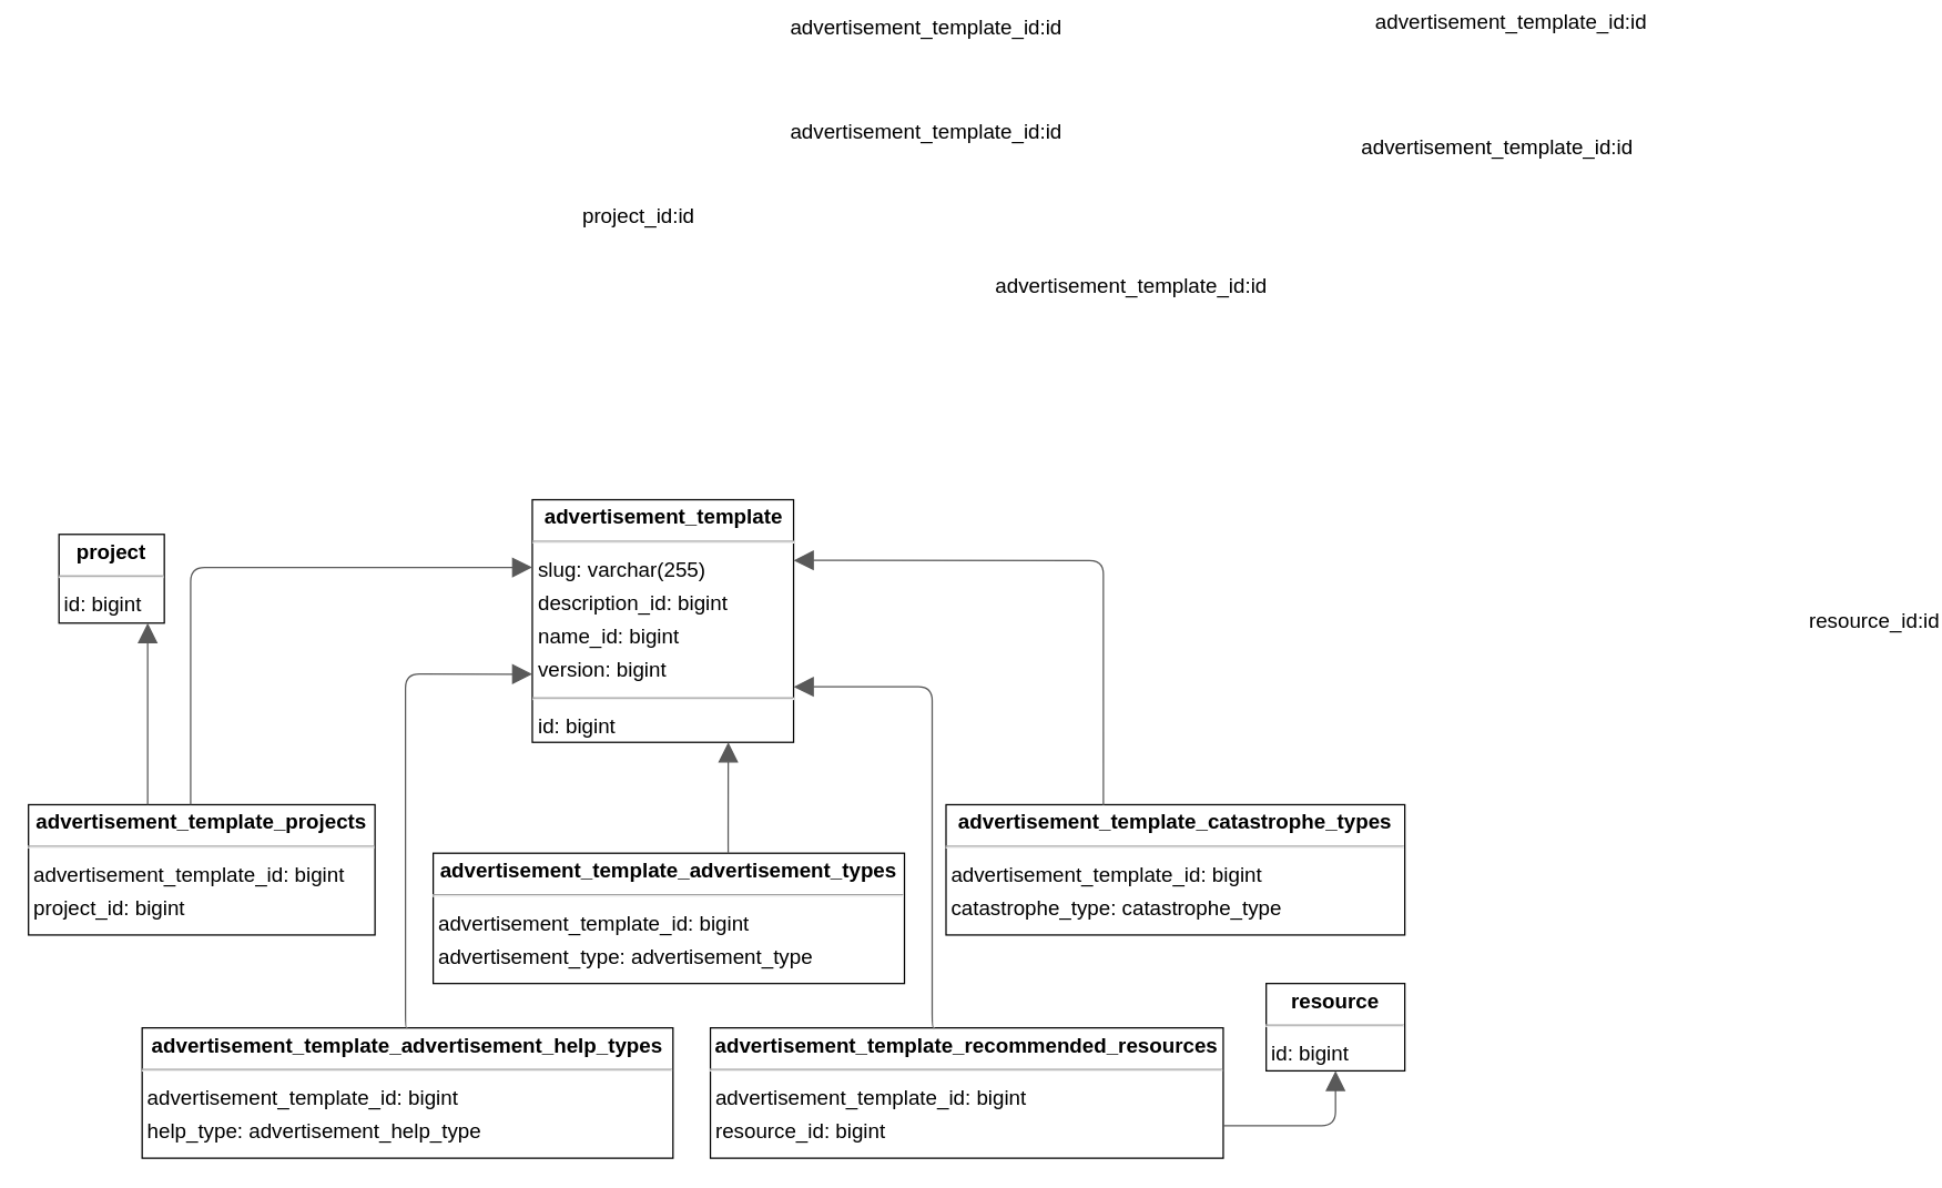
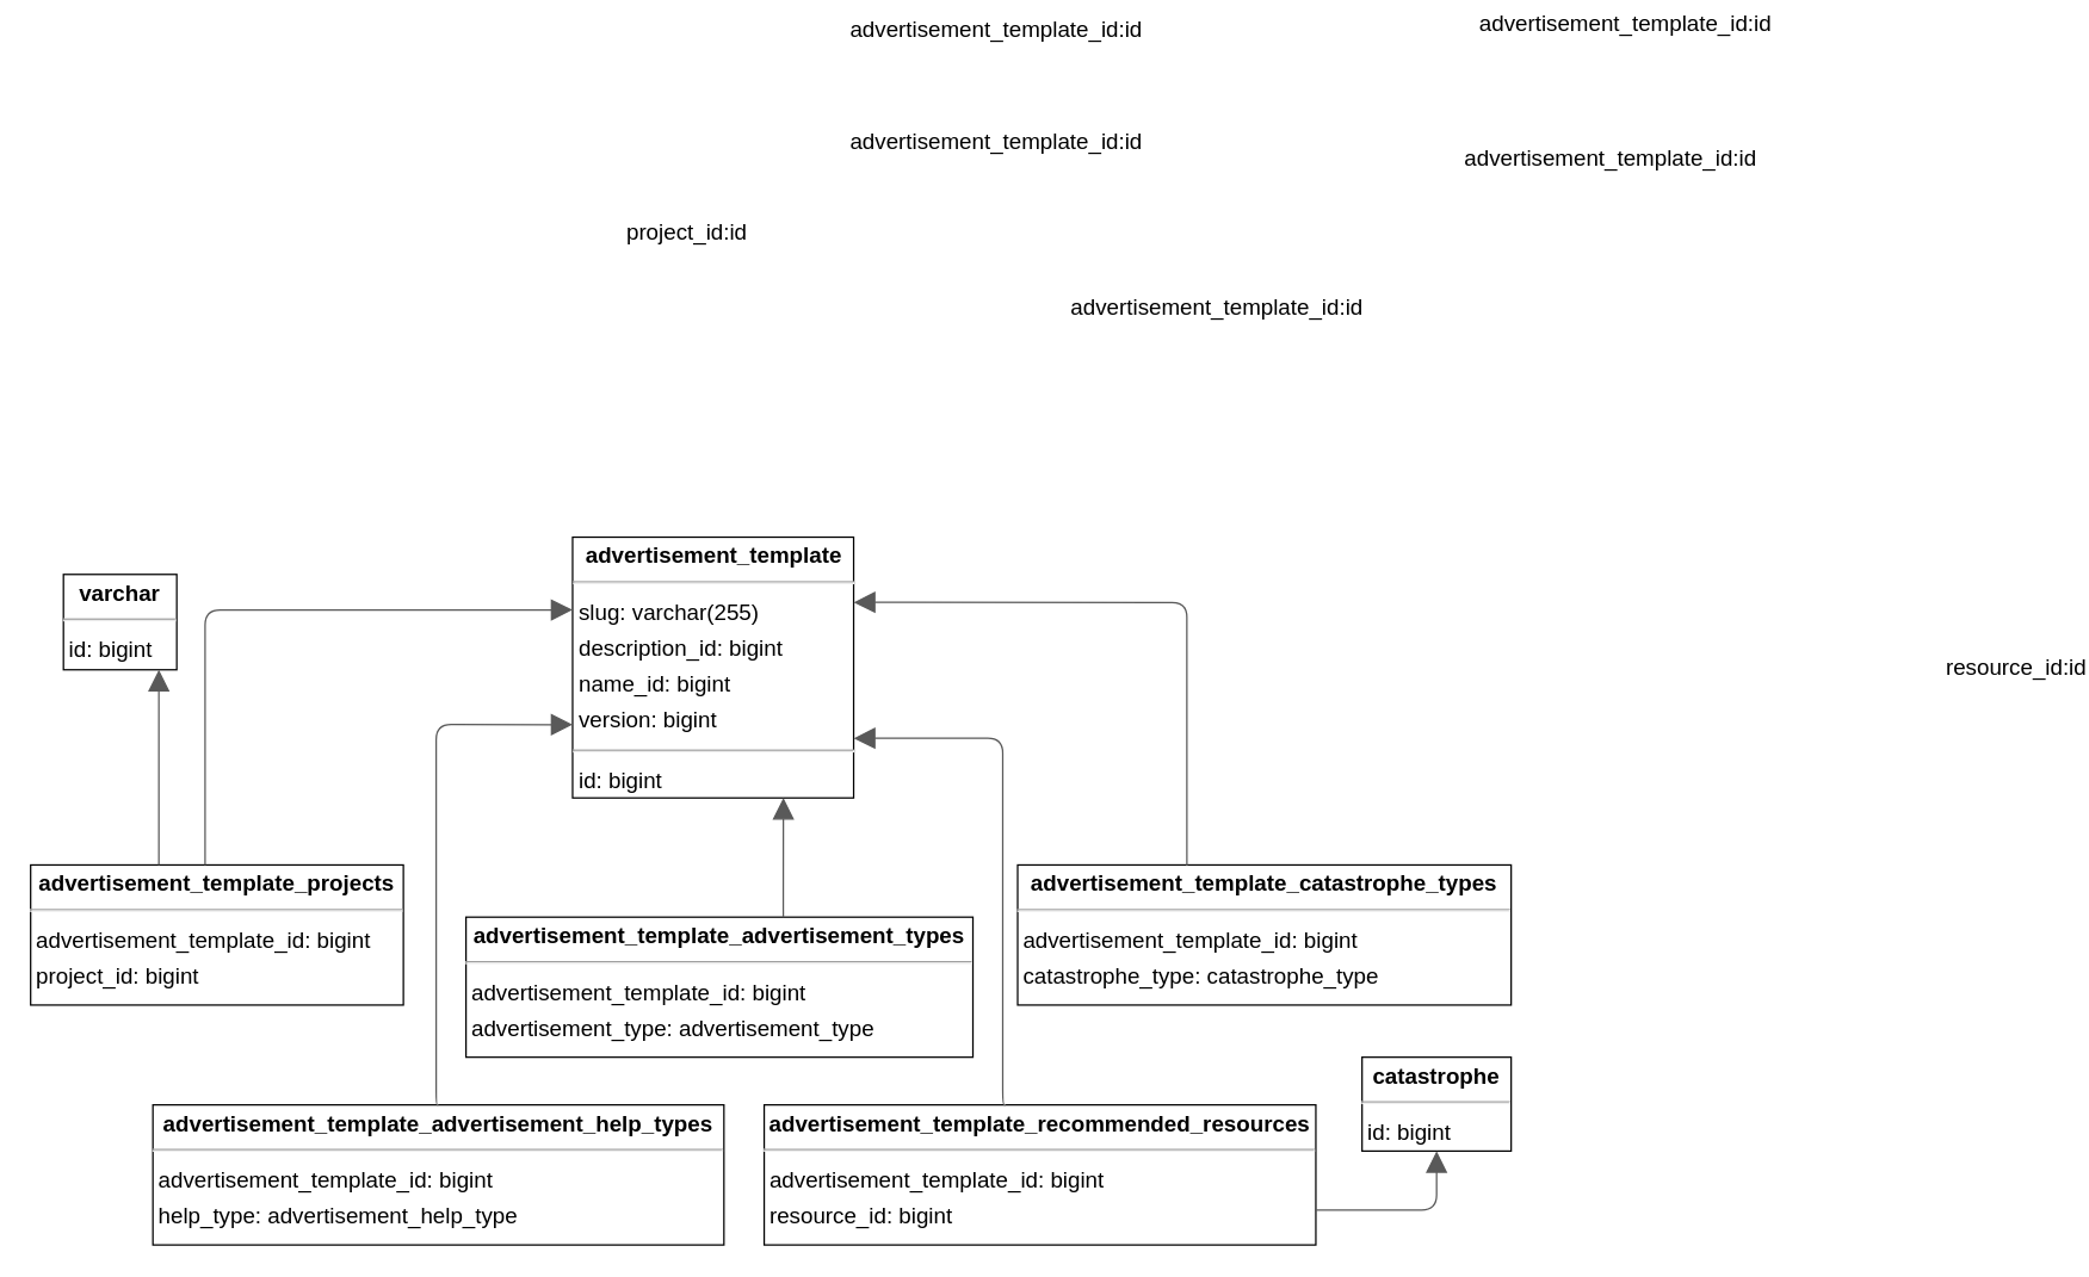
- <mxCell id="8" value="&lt;p style=&quot;margin: 4px 0px 0px; text-align: center; font-size: 15px;&quot;&gt;&lt;b style=&quot;font-size: 15px;&quot;&gt;project&lt;/b&gt;&lt;/p&gt;&lt;hr style=&quot;font-size: 15px;&quot;&gt;&lt;p style=&quot;margin: 0px 0px 0px 4px; line-height: 1.6; font-size: 15px;&quot;&gt;&lt;/p&gt;&lt;p style=&quot;margin: 0px 0px 0px 4px; line-height: 1.6; font-size: 15px;&quot;&gt; id: bigint&lt;/p&gt;" style="verticalAlign=top;align=left;overflow=fill;fontSize=15;fontFamily=Helvetica;html=1;rounded=0;shadow=0;comic=0;labelBackgroundColor=none;strokeWidth=1;" parent="1" vertex="1"><mxGeometry x="42" y="45" width="76" height="64" as="geometry" /></mxCell>
+ <mxCell id="8" value="&lt;p style=&quot;margin: 4px 0px 0px; text-align: center; font-size: 15px;&quot;&gt;&lt;b style=&quot;font-size: 15px;&quot;&gt;varchar&lt;/b&gt;&lt;/p&gt;&lt;hr style=&quot;font-size: 15px;&quot;&gt;&lt;p style=&quot;margin: 0px 0px 0px 4px; line-height: 1.6; font-size: 15px;&quot;&gt;&lt;/p&gt;&lt;p style=&quot;margin: 0px 0px 0px 4px; line-height: 1.6; font-size: 15px;&quot;&gt; id: bigint&lt;/p&gt;" style="verticalAlign=top;align=left;overflow=fill;fontSize=15;fontFamily=Helvetica;html=1;rounded=0;shadow=0;comic=0;labelBackgroundColor=none;strokeWidth=1;" parent="1" vertex="1"><mxGeometry x="42" y="45" width="76" height="64" as="geometry" /></mxCell>
- <mxCell id="9" value="&lt;p style=&quot;margin: 4px 0px 0px; text-align: center; font-size: 15px;&quot;&gt;&lt;b style=&quot;font-size: 15px;&quot;&gt;resource&lt;/b&gt;&lt;/p&gt;&lt;hr style=&quot;font-size: 15px;&quot;&gt;&lt;p style=&quot;margin: 0px 0px 0px 4px; line-height: 1.6; font-size: 15px;&quot;&gt;&lt;/p&gt;&lt;p style=&quot;margin: 0px 0px 0px 4px; line-height: 1.6; font-size: 15px;&quot;&gt; id: bigint&lt;/p&gt;" style="verticalAlign=top;align=left;overflow=fill;fontSize=15;fontFamily=Helvetica;html=1;rounded=0;shadow=0;comic=0;labelBackgroundColor=none;strokeWidth=1;" parent="1" vertex="1"><mxGeometry x="913" y="369" width="100" height="63" as="geometry" /></mxCell>
+ <mxCell id="9" value="&lt;p style=&quot;margin: 4px 0px 0px; text-align: center; font-size: 15px;&quot;&gt;&lt;b style=&quot;font-size: 15px;&quot;&gt;catastrophe&lt;/b&gt;&lt;/p&gt;&lt;hr style=&quot;font-size: 15px;&quot;&gt;&lt;p style=&quot;margin: 0px 0px 0px 4px; line-height: 1.6; font-size: 15px;&quot;&gt;&lt;/p&gt;&lt;p style=&quot;margin: 0px 0px 0px 4px; line-height: 1.6; font-size: 15px;&quot;&gt; id: bigint&lt;/p&gt;" style="verticalAlign=top;align=left;overflow=fill;fontSize=15;fontFamily=Helvetica;html=1;rounded=0;shadow=0;comic=0;labelBackgroundColor=none;strokeWidth=1;" parent="1" vertex="1"><mxGeometry x="913" y="369" width="100" height="63" as="geometry" /></mxCell>
